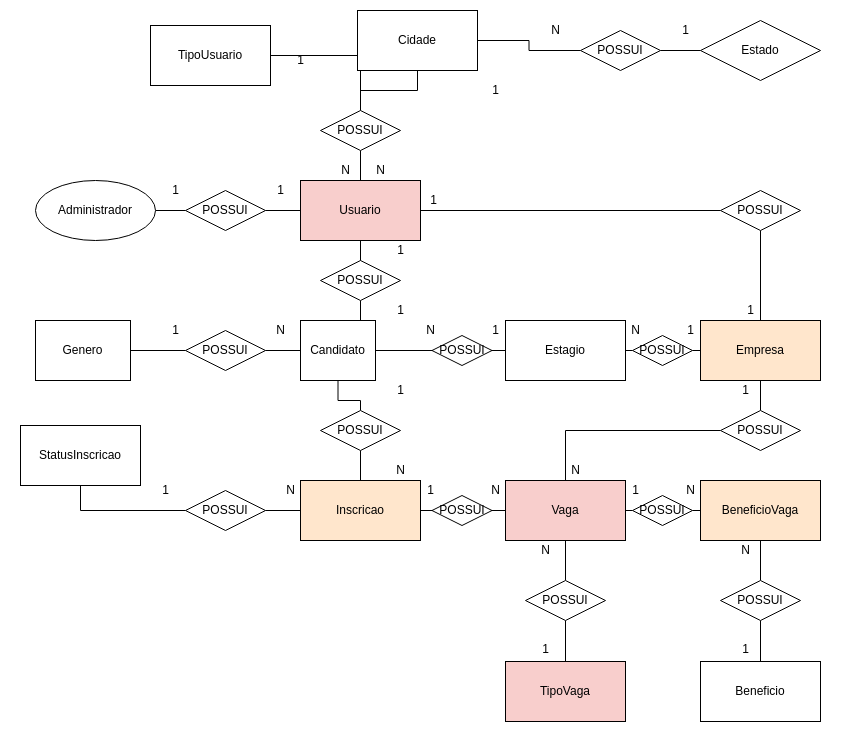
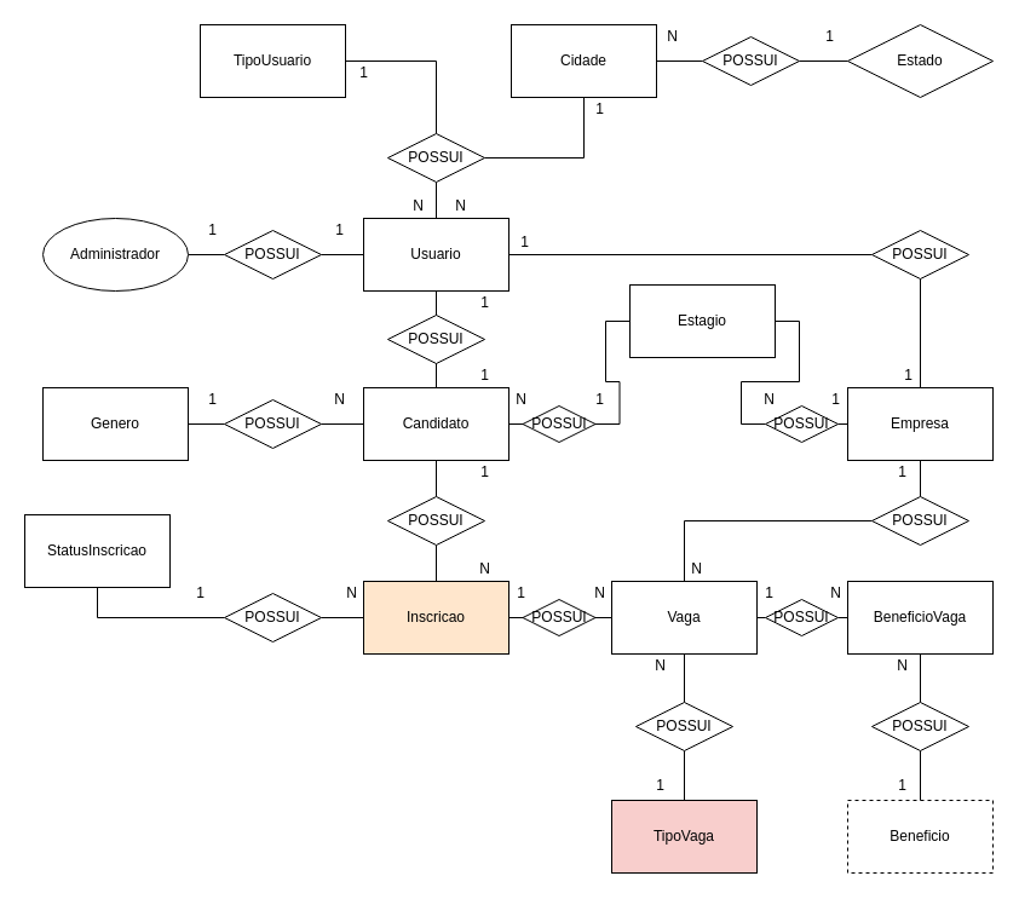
- <mxCell id="52" value="Cidade" style="rounded=0;whiteSpace=wrap;html=1;" parent="1" vertex="1"><mxGeometry x="357" y="10" width="120" height="60" as="geometry" /></mxCell>
+ <mxCell id="52" value="Cidade" style="rounded=0;whiteSpace=wrap;html=1;" parent="1" vertex="1"><mxGeometry x="422" y="20" width="120" height="60" as="geometry" /></mxCell>
- <mxCell id="5" value="TipoUsuario" style="rounded=0;whiteSpace=wrap;html=1;" parent="1" vertex="1"><mxGeometry x="150" y="25" width="120" height="60" as="geometry" /></mxCell>
+ <mxCell id="5" value="TipoUsuario" style="rounded=0;whiteSpace=wrap;html=1;" parent="1" vertex="1"><mxGeometry x="165" y="20" width="120" height="60" as="geometry" /></mxCell>
- <mxCell id="9" value="Usuario" style="rounded=0;whiteSpace=wrap;html=1;fillColor=#f8cecc;" parent="1" vertex="1"><mxGeometry x="300" y="180" width="120" height="60" as="geometry" /></mxCell>
+ <mxCell id="9" value="Usuario" style="rounded=0;whiteSpace=wrap;html=1;" parent="1" vertex="1"><mxGeometry x="300" y="180" width="120" height="60" as="geometry" /></mxCell>
- <mxCell id="28" value="Genero" style="rounded=0;whiteSpace=wrap;html=1;" parent="1" vertex="1"><mxGeometry x="35" y="320" width="95" height="60" as="geometry" /></mxCell>
+ <mxCell id="28" value="Genero" style="rounded=0;whiteSpace=wrap;html=1;" parent="1" vertex="1"><mxGeometry x="35" y="320" width="120" height="60" as="geometry" /></mxCell>
- <mxCell id="12" value="Candidato" style="rounded=0;whiteSpace=wrap;html=1;" parent="1" vertex="1"><mxGeometry x="300" y="320" width="75" height="60" as="geometry" /></mxCell>
+ <mxCell id="12" value="Candidato" style="rounded=0;whiteSpace=wrap;html=1;" parent="1" vertex="1"><mxGeometry x="300" y="320" width="120" height="60" as="geometry" /></mxCell>
- <mxCell id="61" value="Estagio" style="rounded=0;whiteSpace=wrap;html=1;" parent="1" vertex="1"><mxGeometry x="505" y="320" width="120" height="60" as="geometry" /></mxCell>
+ <mxCell id="61" value="Estagio" style="rounded=0;whiteSpace=wrap;html=1;" parent="1" vertex="1"><mxGeometry x="520" y="235" width="120" height="60" as="geometry" /></mxCell>
- <mxCell id="15" value="Empresa" style="rounded=0;whiteSpace=wrap;html=1;fillColor=#ffe6cc;" parent="1" vertex="1"><mxGeometry x="700" y="320" width="120" height="60" as="geometry" /></mxCell>
+ <mxCell id="15" value="Empresa" style="rounded=0;whiteSpace=wrap;html=1;" parent="1" vertex="1"><mxGeometry x="700" y="320" width="120" height="60" as="geometry" /></mxCell>
- <mxCell id="36" value="Vaga" style="rounded=0;whiteSpace=wrap;html=1;fillColor=#f8cecc;" parent="1" vertex="1"><mxGeometry x="505" y="480" width="120" height="60" as="geometry" /></mxCell>
+ <mxCell id="36" value="Vaga" style="rounded=0;whiteSpace=wrap;html=1;" parent="1" vertex="1"><mxGeometry x="505" y="480" width="120" height="60" as="geometry" /></mxCell>
- <mxCell id="77" value="BeneficioVaga" style="rounded=0;whiteSpace=wrap;html=1;fillColor=#ffe6cc;" parent="1" vertex="1"><mxGeometry x="700" y="480" width="120" height="60" as="geometry" /></mxCell>
+ <mxCell id="77" value="BeneficioVaga" style="rounded=0;whiteSpace=wrap;html=1;" parent="1" vertex="1"><mxGeometry x="700" y="480" width="120" height="60" as="geometry" /></mxCell>
- <mxCell id="87" value="Beneficio" style="rounded=0;whiteSpace=wrap;html=1;" parent="1" vertex="1"><mxGeometry x="700" y="661" width="120" height="60" as="geometry" /></mxCell>
+ <mxCell id="87" value="Beneficio" style="rounded=0;whiteSpace=wrap;html=1;dashed=1;" parent="1" vertex="1"><mxGeometry x="700" y="661" width="120" height="60" as="geometry" /></mxCell>
